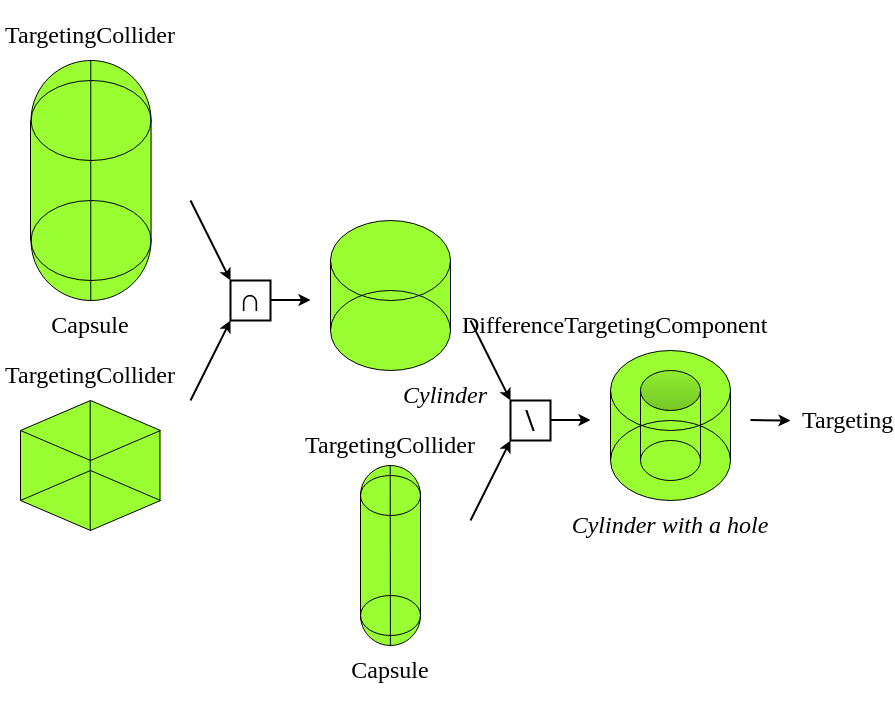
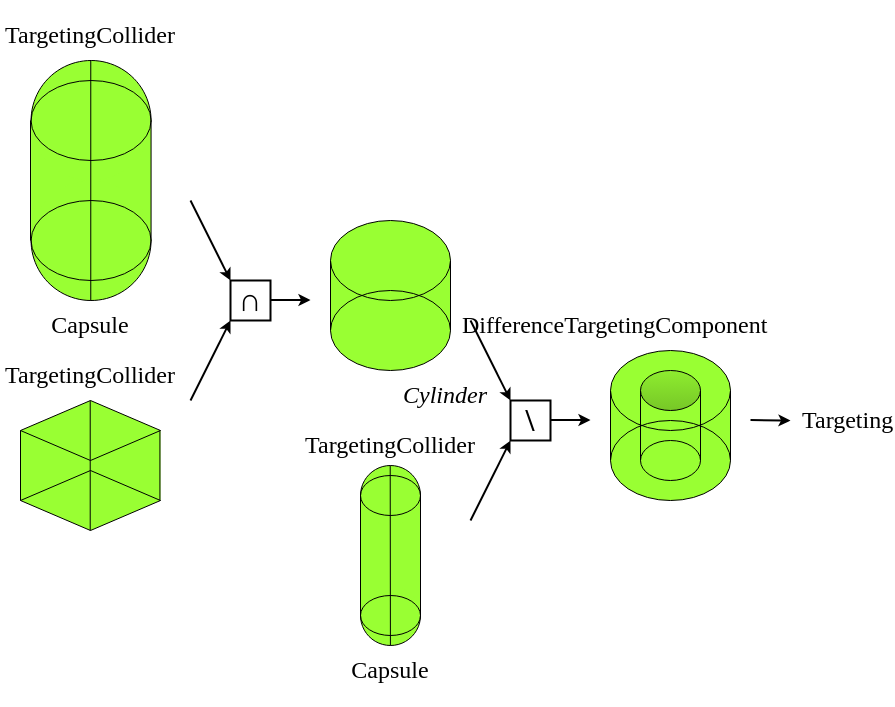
- <mxCell id="60" value="Cylinder with a hole" style="text;html=1;align=center;verticalAlign=middle;whiteSpace=wrap;rounded=0;fontFamily=&quot;Latin Modern Regular 12&quot;;fontSize=24;fontStyle=2" vertex="1" parent="1"><mxGeometry x="570" y="510" width="200" height="30" as="geometry" /></mxCell>
